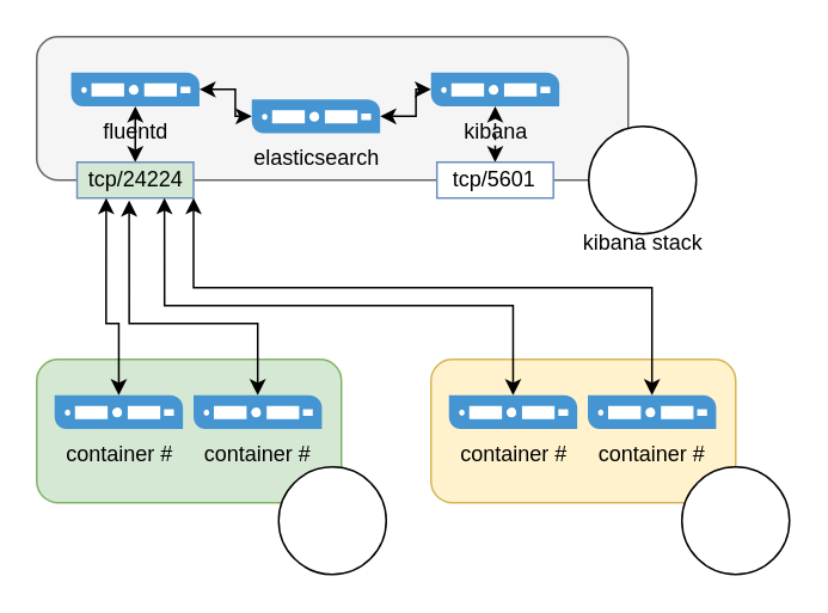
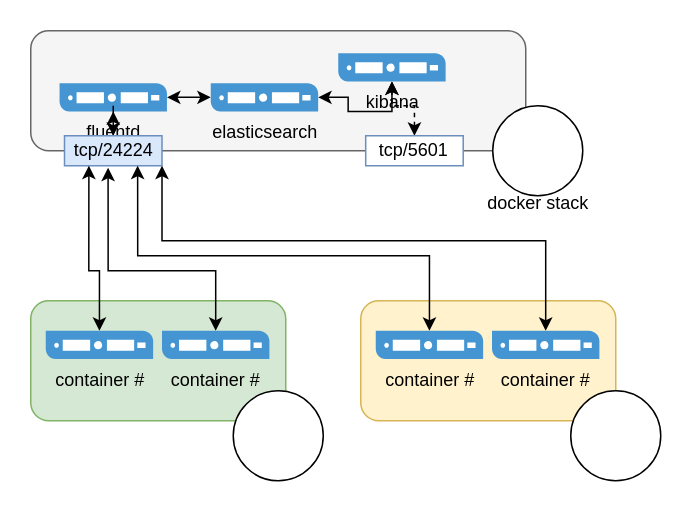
- <mxCell id="4" value="fluentd" style="pointerEvents=1;shadow=0;dashed=0;html=1;strokeColor=none;fillColor=#4495D1;labelPosition=center;verticalLabelPosition=bottom;verticalAlign=top;align=center;outlineConnect=0;shape=mxgraph.veeam.server;" vertex="1" parent="1"><mxGeometry x="39.2" y="40" width="71.6" height="18.8" as="geometry" /></mxCell>
+ <mxCell id="4" value="fluentd" style="pointerEvents=1;shadow=0;dashed=0;html=1;strokeColor=none;fillColor=#4495D1;labelPosition=center;verticalLabelPosition=bottom;verticalAlign=top;align=center;outlineConnect=0;shape=mxgraph.veeam.server;" vertex="1" parent="1"><mxGeometry x="39.2" y="55" width="71.6" height="18.8" as="geometry" /></mxCell>
- <mxCell id="7" value="kibana" style="pointerEvents=1;shadow=0;dashed=0;html=1;strokeColor=none;fillColor=#4495D1;labelPosition=center;verticalLabelPosition=bottom;verticalAlign=top;align=center;outlineConnect=0;shape=mxgraph.veeam.server;" vertex="1" parent="1"><mxGeometry x="240" y="40" width="71.6" height="18.8" as="geometry" /></mxCell>
+ <mxCell id="7" value="kibana" style="pointerEvents=1;shadow=0;dashed=0;html=1;strokeColor=none;fillColor=#4495D1;labelPosition=center;verticalLabelPosition=bottom;verticalAlign=top;align=center;outlineConnect=0;shape=mxgraph.veeam.server;" vertex="1" parent="1"><mxGeometry x="225" y="35" width="71.6" height="18.8" as="geometry" /></mxCell>
- <mxCell id="13" value="tcp/24224" style="rounded=0;whiteSpace=wrap;html=1;fillColor=#d5e8d4;strokeColor=#6c8ebf;" vertex="1" parent="1"><mxGeometry x="42.5" y="90" width="65" height="20" as="geometry" /></mxCell>
+ <mxCell id="13" value="tcp/24224" style="rounded=0;whiteSpace=wrap;html=1;fillColor=#dae8fc;strokeColor=#6c8ebf;" vertex="1" parent="1"><mxGeometry x="42.5" y="90" width="65" height="20" as="geometry" /></mxCell>
- <mxCell id="11" value="kibana stack" style="text;html=1;align=center;verticalAlign=middle;resizable=0;points=[];autosize=1;strokeColor=none;fillColor=none;" vertex="1" parent="8"><mxGeometry x="-15" y="50" width="90" height="30" as="geometry" /></mxCell>
+ <mxCell id="11" value="docker stack" style="text;html=1;align=center;verticalAlign=middle;resizable=0;points=[];autosize=1;strokeColor=none;fillColor=none;" vertex="1" parent="8"><mxGeometry x="-15" y="50" width="90" height="30" as="geometry" /></mxCell>
